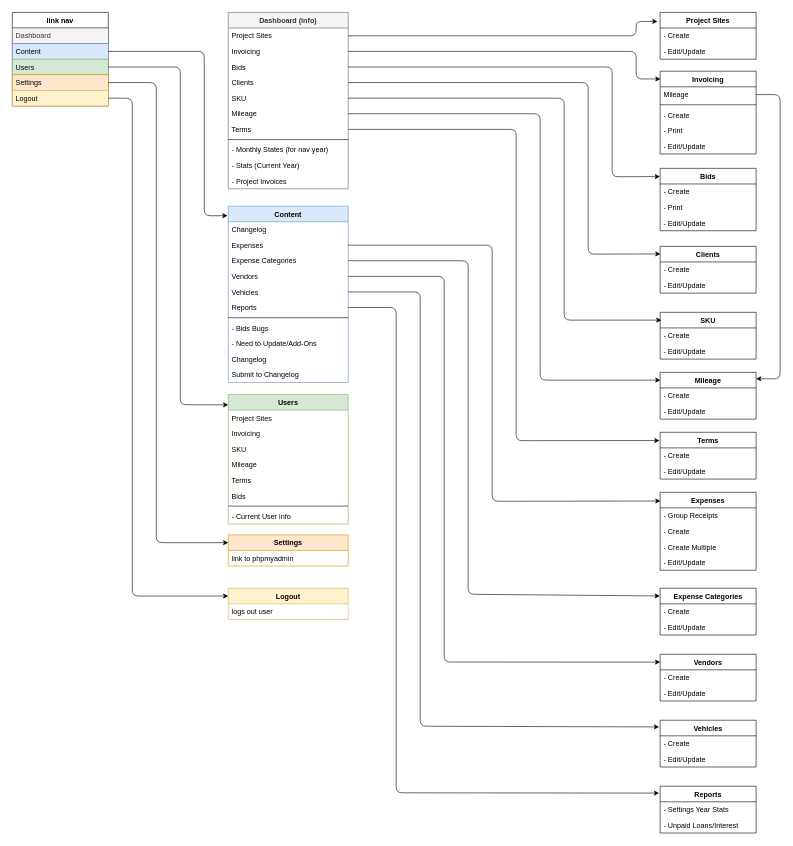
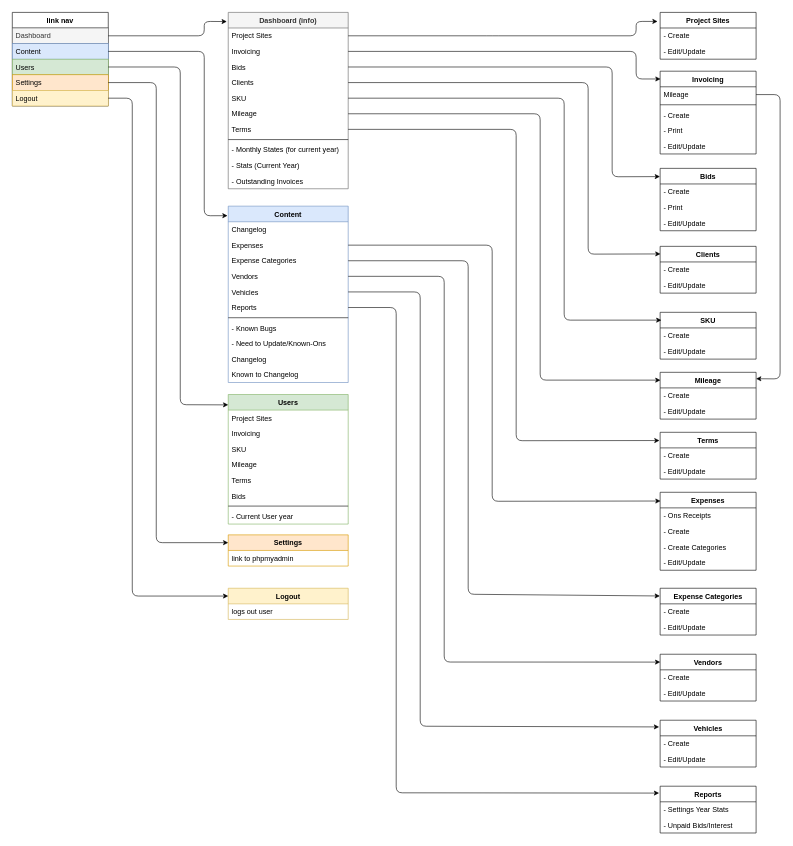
+ <mxCell id="8" value="" style="endArrow=classic;html=1;exitX=1;exitY=0.5;exitDx=0;exitDy=0;entryX=-0.012;entryY=0.052;entryDx=0;entryDy=0;entryPerimeter=0;" edge="1" parent="1" source="3" target="13"><mxGeometry width="50" height="50" relative="1" as="geometry"><mxPoint x="220" y="60" as="sourcePoint" /><mxPoint x="270" y="10" as="targetPoint" /><Array as="points"><mxPoint x="340" y="59" /><mxPoint x="340" y="35" /></Array></mxGeometry></mxCell>
- <mxCell id="22" value="- Monthly States (for nav year)" style="text;strokeColor=none;fillColor=none;align=left;verticalAlign=top;spacingLeft=4;spacingRight=4;overflow=hidden;rotatable=0;points=[[0,0.5],[1,0.5]];portConstraint=eastwest;" vertex="1" parent="13"><mxGeometry y="216" width="200" height="26" as="geometry" /></mxCell>
+ <mxCell id="22" value="- Monthly States (for current year)" style="text;strokeColor=none;fillColor=none;align=left;verticalAlign=top;spacingLeft=4;spacingRight=4;overflow=hidden;rotatable=0;points=[[0,0.5],[1,0.5]];portConstraint=eastwest;" vertex="1" parent="13"><mxGeometry y="216" width="200" height="26" as="geometry" /></mxCell>
- <mxCell id="24" value="- Project Invoices" style="text;strokeColor=none;fillColor=none;align=left;verticalAlign=top;spacingLeft=4;spacingRight=4;overflow=hidden;rotatable=0;points=[[0,0.5],[1,0.5]];portConstraint=eastwest;" vertex="1" parent="13"><mxGeometry y="268" width="200" height="26" as="geometry" /></mxCell>
+ <mxCell id="24" value="- Outstanding Invoices" style="text;strokeColor=none;fillColor=none;align=left;verticalAlign=top;spacingLeft=4;spacingRight=4;overflow=hidden;rotatable=0;points=[[0,0.5],[1,0.5]];portConstraint=eastwest;" vertex="1" parent="13"><mxGeometry y="268" width="200" height="26" as="geometry" /></mxCell>
- <mxCell id="33" value="- Bids Bugs" style="text;strokeColor=none;fillColor=none;align=left;verticalAlign=top;spacingLeft=4;spacingRight=4;overflow=hidden;rotatable=0;points=[[0,0.5],[1,0.5]];portConstraint=eastwest;" vertex="1" parent="25"><mxGeometry y="190" width="200" height="26" as="geometry" /></mxCell>
+ <mxCell id="33" value="- Known Bugs" style="text;strokeColor=none;fillColor=none;align=left;verticalAlign=top;spacingLeft=4;spacingRight=4;overflow=hidden;rotatable=0;points=[[0,0.5],[1,0.5]];portConstraint=eastwest;" vertex="1" parent="25"><mxGeometry y="190" width="200" height="26" as="geometry" /></mxCell>
- <mxCell id="34" value="- Need to Update/Add-Ons" style="text;strokeColor=none;fillColor=none;align=left;verticalAlign=top;spacingLeft=4;spacingRight=4;overflow=hidden;rotatable=0;points=[[0,0.5],[1,0.5]];portConstraint=eastwest;" vertex="1" parent="25"><mxGeometry y="216" width="200" height="26" as="geometry" /></mxCell>
+ <mxCell id="34" value="- Need to Update/Known-Ons" style="text;strokeColor=none;fillColor=none;align=left;verticalAlign=top;spacingLeft=4;spacingRight=4;overflow=hidden;rotatable=0;points=[[0,0.5],[1,0.5]];portConstraint=eastwest;" vertex="1" parent="25"><mxGeometry y="216" width="200" height="26" as="geometry" /></mxCell>
- <mxCell id="36" value="Submit to Changelog" style="text;strokeColor=none;fillColor=none;align=left;verticalAlign=top;spacingLeft=4;spacingRight=4;overflow=hidden;rotatable=0;points=[[0,0.5],[1,0.5]];portConstraint=eastwest;" vertex="1" parent="25"><mxGeometry y="268" width="200" height="26" as="geometry" /></mxCell>
+ <mxCell id="36" value="Known to Changelog" style="text;strokeColor=none;fillColor=none;align=left;verticalAlign=top;spacingLeft=4;spacingRight=4;overflow=hidden;rotatable=0;points=[[0,0.5],[1,0.5]];portConstraint=eastwest;" vertex="1" parent="25"><mxGeometry y="268" width="200" height="26" as="geometry" /></mxCell>
- <mxCell id="49" value="- Group Receipts" style="text;strokeColor=none;fillColor=none;align=left;verticalAlign=top;spacingLeft=4;spacingRight=4;overflow=hidden;rotatable=0;points=[[0,0.5],[1,0.5]];portConstraint=eastwest;" vertex="1" parent="48"><mxGeometry y="26" width="160" height="26" as="geometry" /></mxCell>
+ <mxCell id="49" value="- Ons Receipts" style="text;strokeColor=none;fillColor=none;align=left;verticalAlign=top;spacingLeft=4;spacingRight=4;overflow=hidden;rotatable=0;points=[[0,0.5],[1,0.5]];portConstraint=eastwest;" vertex="1" parent="48"><mxGeometry y="26" width="160" height="26" as="geometry" /></mxCell>
- <mxCell id="45" value="- Current User info" style="text;strokeColor=none;fillColor=none;align=left;verticalAlign=top;spacingLeft=4;spacingRight=4;overflow=hidden;rotatable=0;points=[[0,0.5],[1,0.5]];portConstraint=eastwest;" vertex="1" parent="37"><mxGeometry y="190" width="200" height="26" as="geometry" /></mxCell>
+ <mxCell id="45" value="- Current User year" style="text;strokeColor=none;fillColor=none;align=left;verticalAlign=top;spacingLeft=4;spacingRight=4;overflow=hidden;rotatable=0;points=[[0,0.5],[1,0.5]];portConstraint=eastwest;" vertex="1" parent="37"><mxGeometry y="190" width="200" height="26" as="geometry" /></mxCell>
- <mxCell id="51" value="- Create Multiple" style="text;strokeColor=none;fillColor=none;align=left;verticalAlign=top;spacingLeft=4;spacingRight=4;overflow=hidden;rotatable=0;points=[[0,0.5],[1,0.5]];portConstraint=eastwest;" vertex="1" parent="48"><mxGeometry y="78" width="160" height="26" as="geometry" /></mxCell>
+ <mxCell id="51" value="- Create Categories" style="text;strokeColor=none;fillColor=none;align=left;verticalAlign=top;spacingLeft=4;spacingRight=4;overflow=hidden;rotatable=0;points=[[0,0.5],[1,0.5]];portConstraint=eastwest;" vertex="1" parent="48"><mxGeometry y="78" width="160" height="26" as="geometry" /></mxCell>
- <mxCell id="104" value="- Unpaid Loans/Interest" style="text;strokeColor=none;fillColor=none;align=left;verticalAlign=top;spacingLeft=4;spacingRight=4;overflow=hidden;rotatable=0;points=[[0,0.5],[1,0.5]];portConstraint=eastwest;" vertex="1" parent="102"><mxGeometry y="52" width="160" height="26" as="geometry" /></mxCell>
+ <mxCell id="104" value="- Unpaid Bids/Interest" style="text;strokeColor=none;fillColor=none;align=left;verticalAlign=top;spacingLeft=4;spacingRight=4;overflow=hidden;rotatable=0;points=[[0,0.5],[1,0.5]];portConstraint=eastwest;" vertex="1" parent="102"><mxGeometry y="52" width="160" height="26" as="geometry" /></mxCell>
